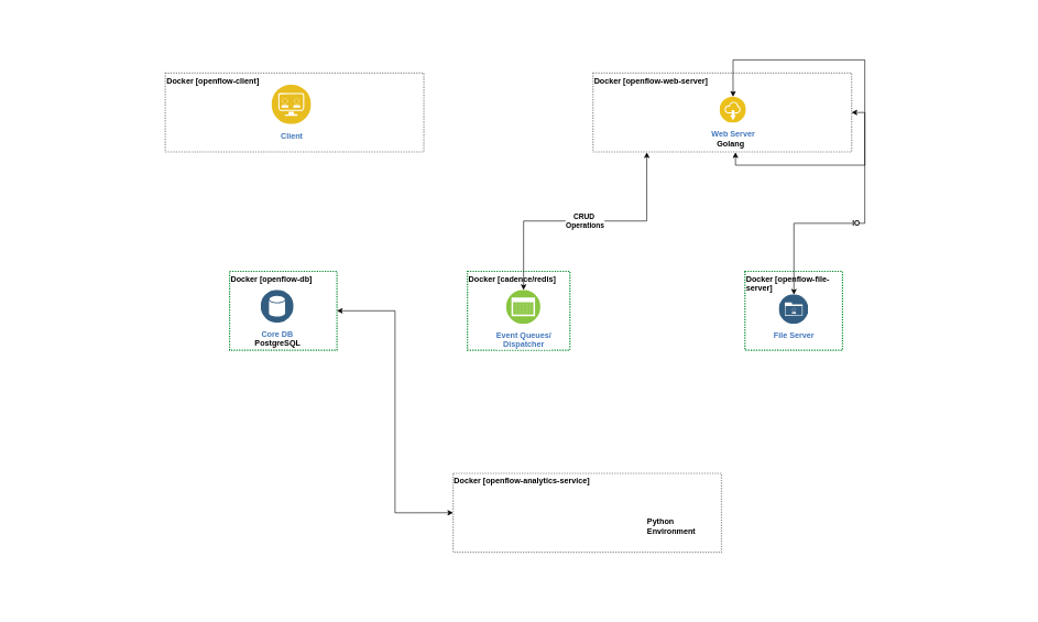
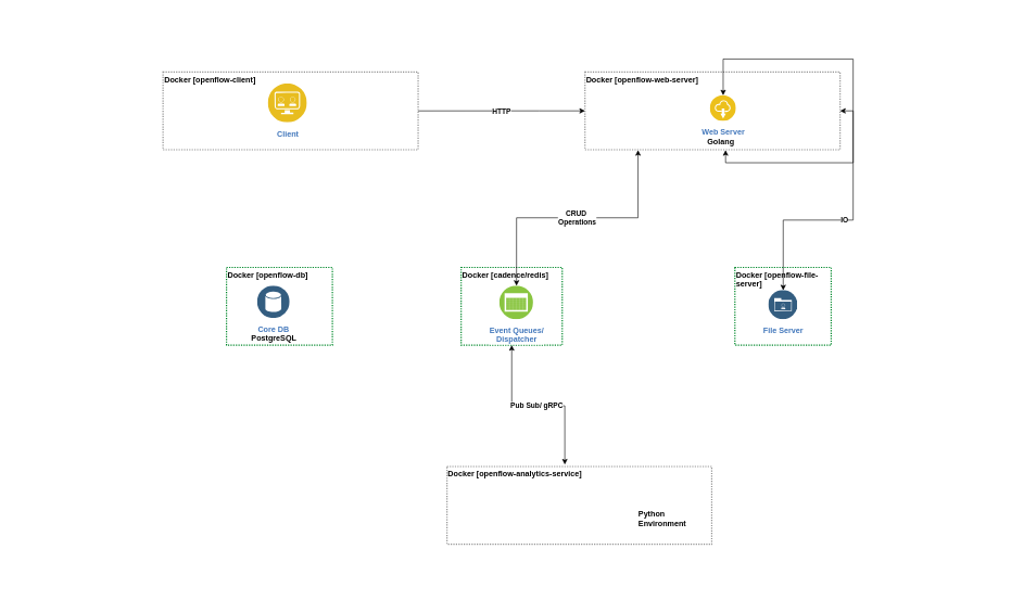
+ <mxCell id="20" value="HTTP" style="edgeStyle=orthogonalEdgeStyle;rounded=0;orthogonalLoop=1;jettySize=auto;html=1;exitX=1;exitY=0.5;exitDx=0;exitDy=0;fontStyle=1" parent="2" source="26" target="15" edge="1"><mxGeometry relative="1" as="geometry"><mxPoint x="871.26" y="334.35" as="targetPoint" /><Array as="points"><mxPoint x="806.26" y="149.35" /><mxPoint x="806.26" y="149.35" /></Array></mxGeometry></mxCell>
- <mxCell id="10" style="edgeStyle=orthogonalEdgeStyle;rounded=0;orthogonalLoop=1;jettySize=auto;html=1;entryX=0;entryY=0.5;entryDx=0;entryDy=0;startArrow=classic;startFill=1;fontStyle=1" parent="2" source="11" target="4" edge="1"><mxGeometry relative="1" as="geometry" /></mxCell>
+ <mxCell id="7" value="Pub Sub/ gRPC" style="edgeStyle=orthogonalEdgeStyle;rounded=0;orthogonalLoop=1;jettySize=auto;html=1;entryX=0.445;entryY=-0.025;entryDx=0;entryDy=0;entryPerimeter=0;startArrow=classic;startFill=1;fontStyle=1" parent="2" source="8" target="4" edge="1"><mxGeometry relative="1" as="geometry" /></mxCell>
